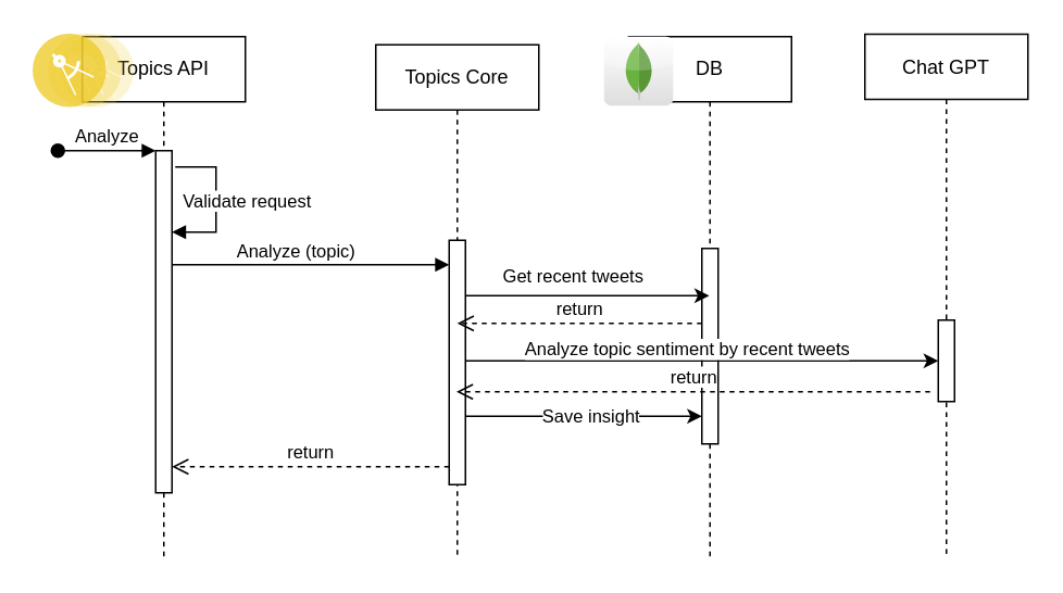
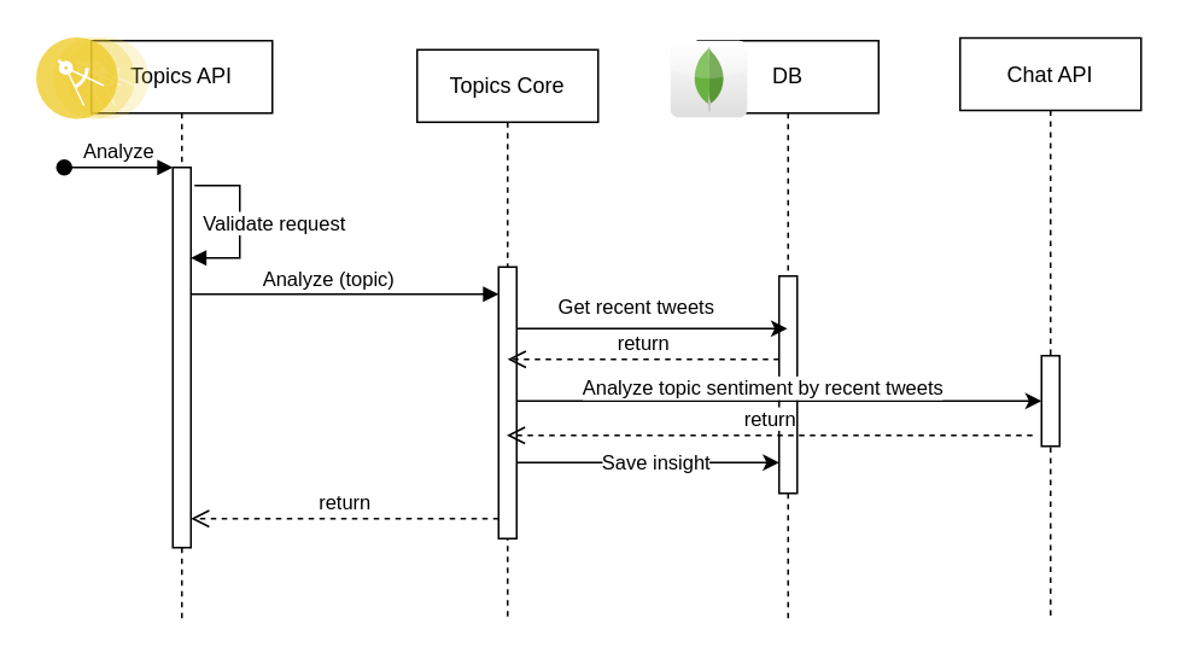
- <mxCell id="20" value="Chat GPT" style="shape=umlLifeline;perimeter=lifelinePerimeter;whiteSpace=wrap;html=1;container=0;dropTarget=0;collapsible=0;recursiveResize=0;outlineConnect=0;portConstraint=eastwest;newEdgeStyle={&quot;edgeStyle&quot;:&quot;elbowEdgeStyle&quot;,&quot;elbow&quot;:&quot;vertical&quot;,&quot;curved&quot;:0,&quot;rounded&quot;:0};" vertex="1" parent="1"><mxGeometry x="530" y="20.5" width="100" height="321.5" as="geometry" /></mxCell>
+ <mxCell id="20" value="Chat API" style="shape=umlLifeline;perimeter=lifelinePerimeter;whiteSpace=wrap;html=1;container=0;dropTarget=0;collapsible=0;recursiveResize=0;outlineConnect=0;portConstraint=eastwest;newEdgeStyle={&quot;edgeStyle&quot;:&quot;elbowEdgeStyle&quot;,&quot;elbow&quot;:&quot;vertical&quot;,&quot;curved&quot;:0,&quot;rounded&quot;:0};" vertex="1" parent="1"><mxGeometry x="530" y="20.5" width="100" height="321.5" as="geometry" /></mxCell>
